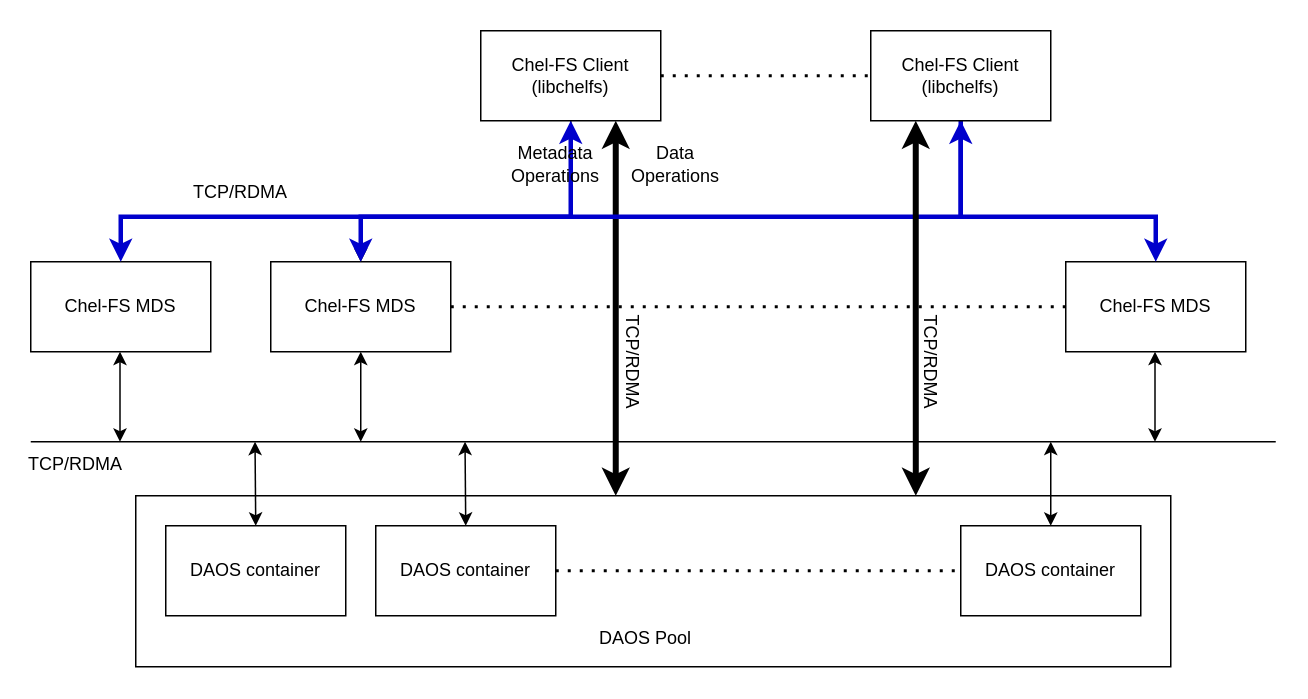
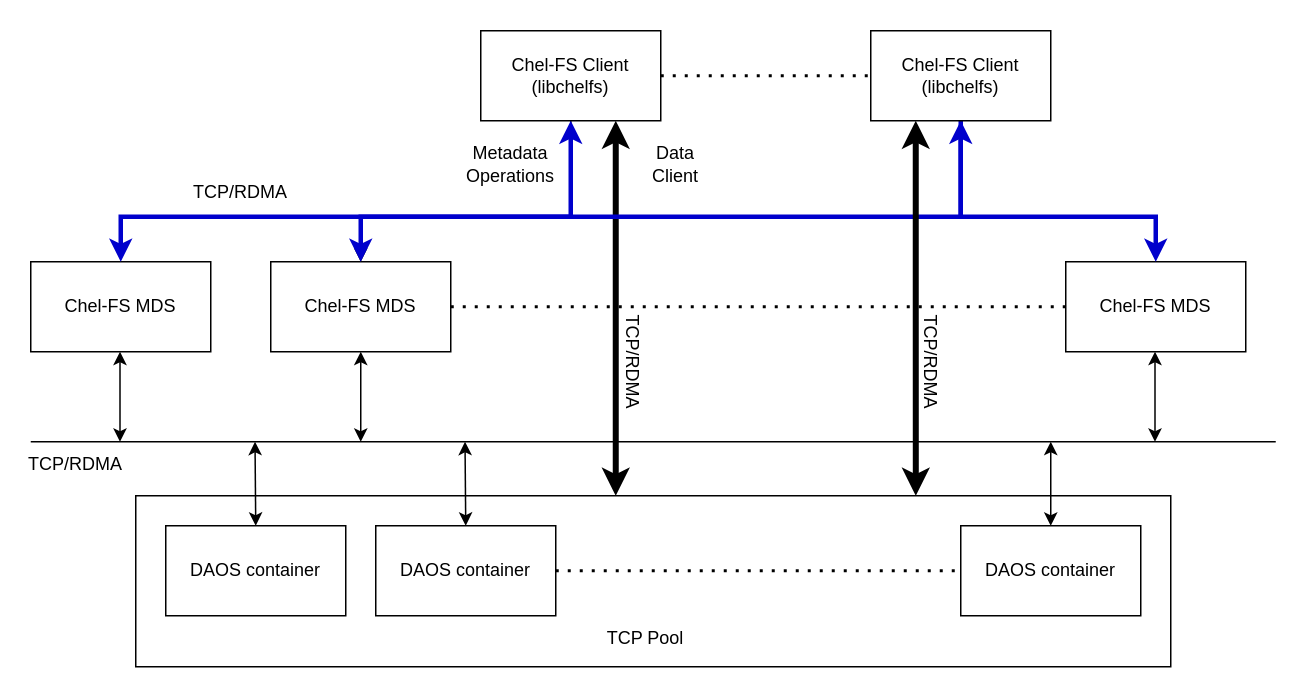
- <mxCell id="32" value="Metadata&lt;br&gt;Operations" style="text;html=1;align=center;verticalAlign=middle;whiteSpace=wrap;rounded=0;" vertex="1" parent="1"><mxGeometry x="340" y="94" width="60" height="30" as="geometry" /></mxCell>
+ <mxCell id="32" value="Metadata&lt;br&gt;Operations" style="text;html=1;align=center;verticalAlign=middle;whiteSpace=wrap;rounded=0;" vertex="1" parent="1"><mxGeometry x="310" y="94" width="60" height="30" as="geometry" /></mxCell>
- <mxCell id="33" value="Data Operations" style="text;html=1;align=center;verticalAlign=middle;whiteSpace=wrap;rounded=0;" vertex="1" parent="1"><mxGeometry x="420" y="94" width="60" height="30" as="geometry" /></mxCell>
+ <mxCell id="33" value="Data Client" style="text;html=1;align=center;verticalAlign=middle;whiteSpace=wrap;rounded=0;" vertex="1" parent="1"><mxGeometry x="420" y="94" width="60" height="30" as="geometry" /></mxCell>
- <mxCell id="21" value="DAOS Pool" style="text;html=1;align=center;verticalAlign=middle;whiteSpace=wrap;rounded=0;" vertex="1" parent="1"><mxGeometry x="330" y="410" width="200" height="30" as="geometry" /></mxCell>
+ <mxCell id="21" value="TCP Pool" style="text;html=1;align=center;verticalAlign=middle;whiteSpace=wrap;rounded=0;" vertex="1" parent="1"><mxGeometry x="330" y="410" width="200" height="30" as="geometry" /></mxCell>
